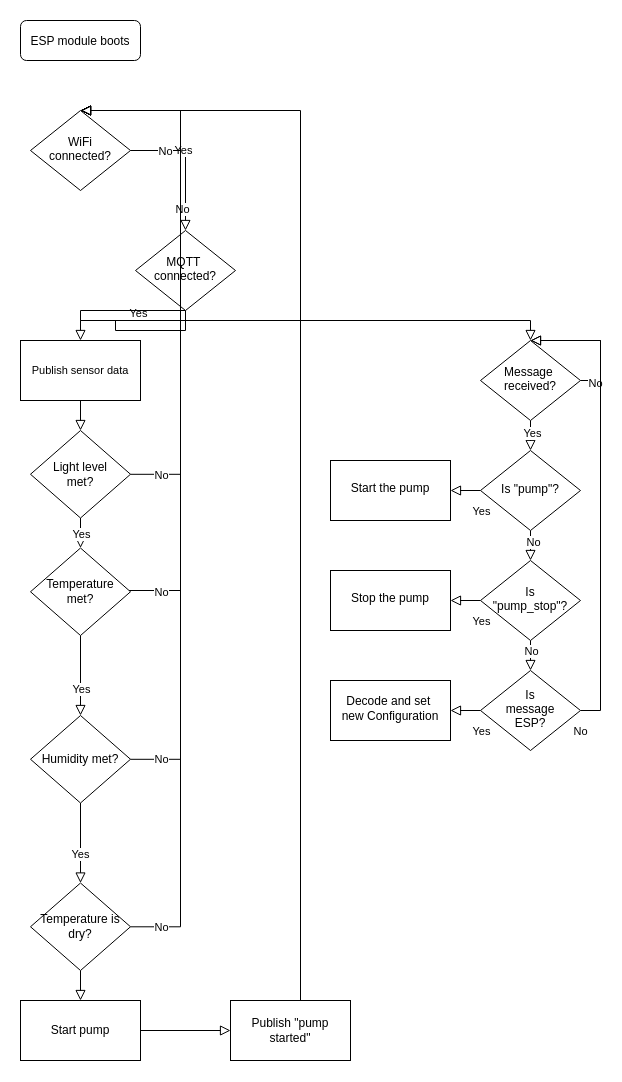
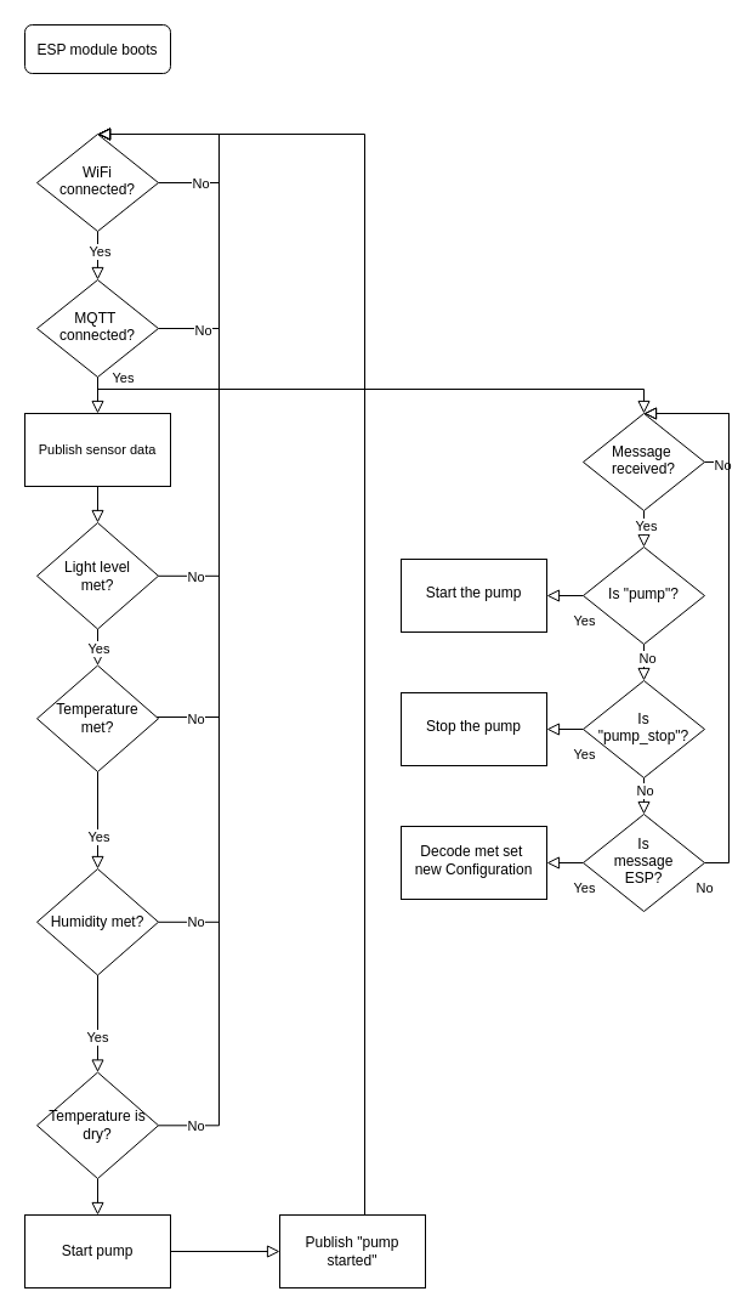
- <mxCell id="13" value="MQTT &#10;connected?" style="rhombus;shadow=0;fontFamily=Helvetica;fontSize=12;align=center;strokeWidth=1;spacing=6;spacingTop=-4;" parent="1" vertex="1"><mxGeometry x="135" y="230" width="100" height="80" as="geometry" /></mxCell>
+ <mxCell id="13" value="MQTT &#10;connected?" style="rhombus;shadow=0;fontFamily=Helvetica;fontSize=12;align=center;strokeWidth=1;spacing=6;spacingTop=-4;" parent="1" vertex="1"><mxGeometry x="30" y="230" width="100" height="80" as="geometry" /></mxCell>
- <mxCell id="61" value="Decode and set&amp;nbsp;&lt;br&gt;new Configuration" style="whiteSpace=wrap;html=1;shadow=0;strokeWidth=1;spacing=6;spacingTop=-4;" vertex="1" parent="1"><mxGeometry x="330" y="680" width="120" height="60" as="geometry" /></mxCell>
+ <mxCell id="61" value="Decode met set&amp;nbsp;&lt;br&gt;new Configuration" style="whiteSpace=wrap;html=1;shadow=0;strokeWidth=1;spacing=6;spacingTop=-4;" vertex="1" parent="1"><mxGeometry x="330" y="680" width="120" height="60" as="geometry" /></mxCell>
